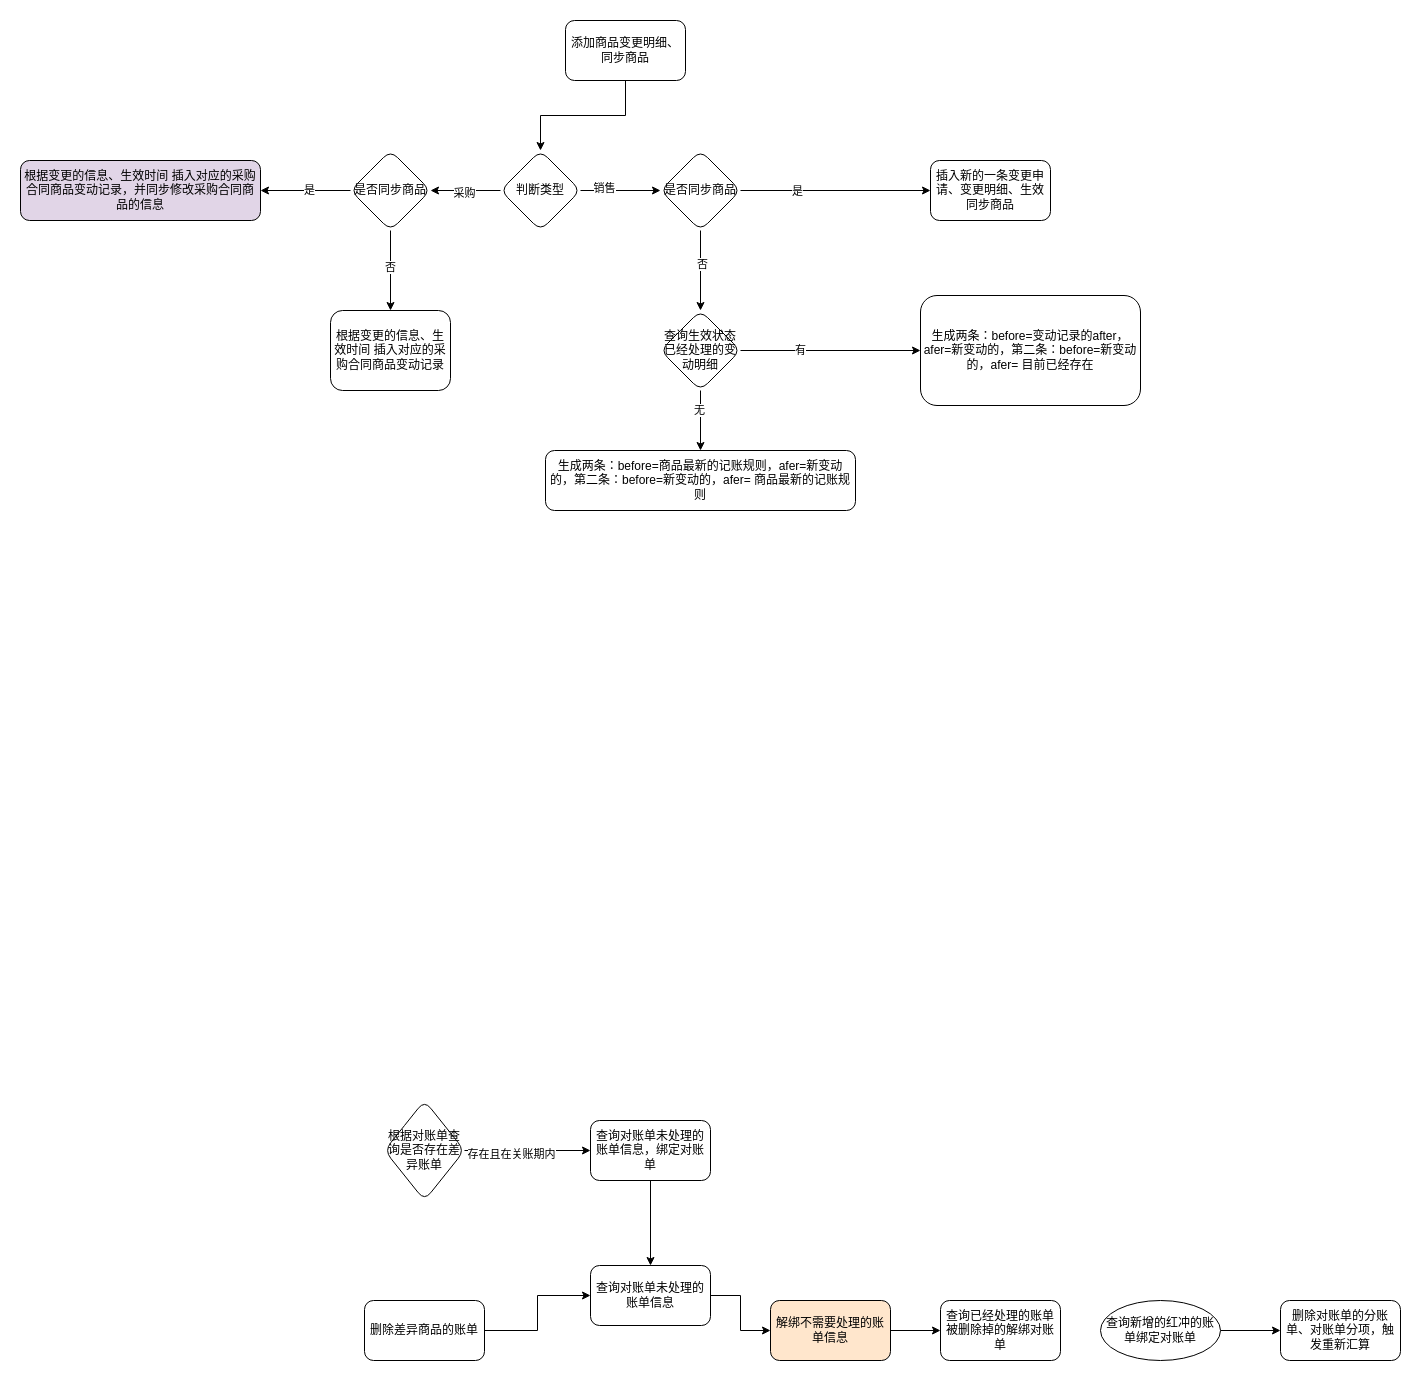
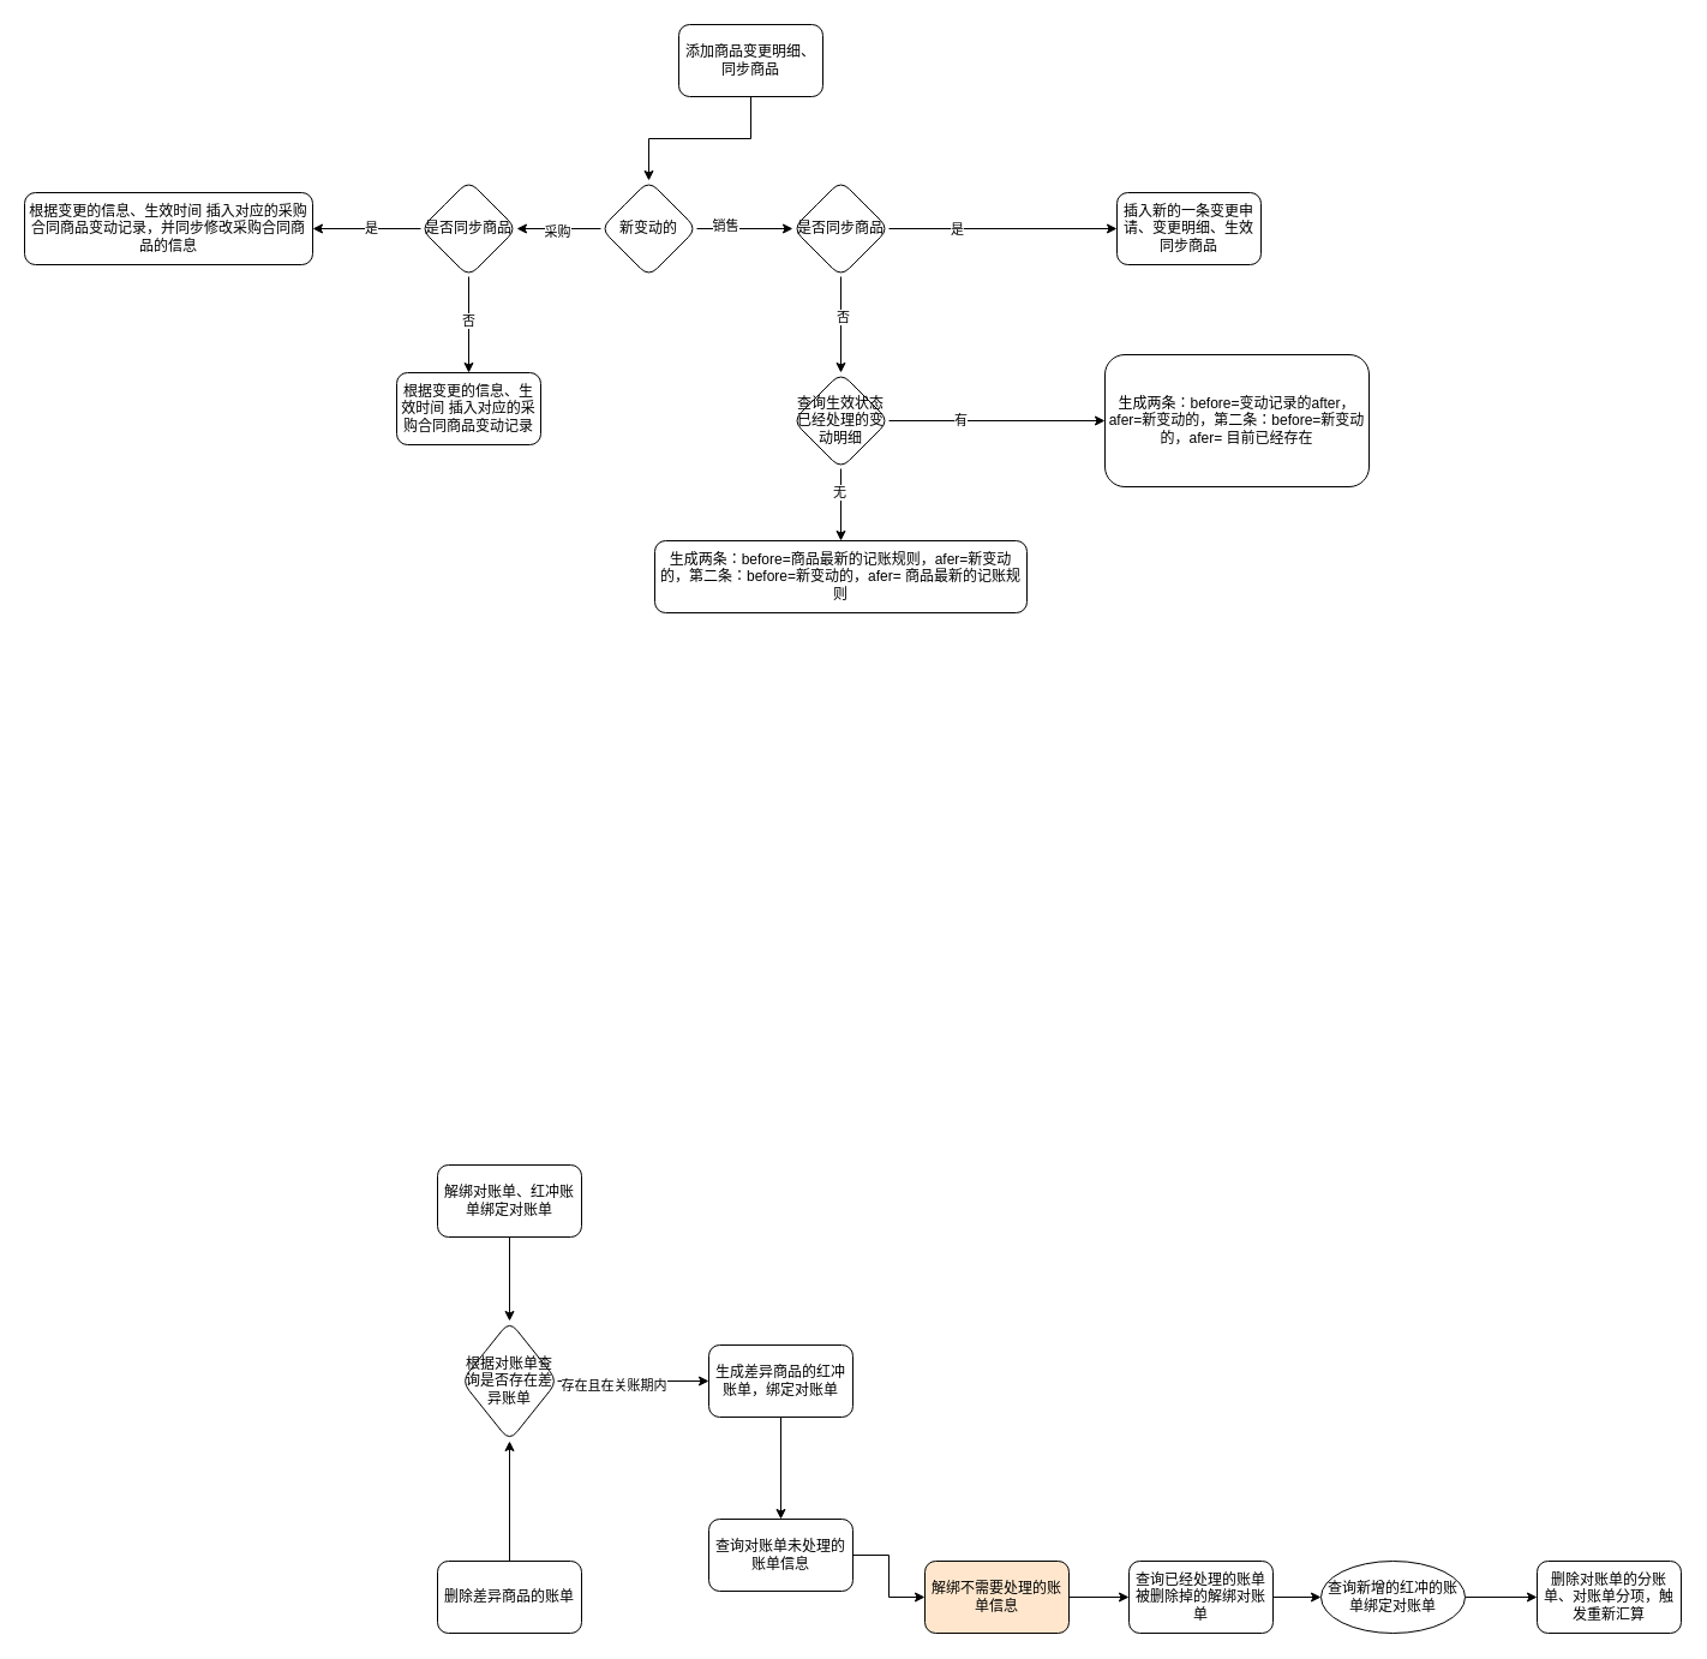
- <mxCell id="28" value="根据变更的信息、生效时间 插入对应的采购合同商品变动记录，并同步修改采购合同商品的信息" style="whiteSpace=wrap;html=1;rounded=1;fillColor=#e1d5e7;" vertex="1" parent="1"><mxGeometry x="20" y="160" width="240" height="60" as="geometry" /></mxCell>
+ <mxCell id="28" value="根据变更的信息、生效时间 插入对应的采购合同商品变动记录，并同步修改采购合同商品的信息" style="whiteSpace=wrap;html=1;rounded=1;" vertex="1" parent="1"><mxGeometry x="20" y="160" width="240" height="60" as="geometry" /></mxCell>
- <mxCell id="8" value="判断类型" style="rhombus;whiteSpace=wrap;html=1;rounded=1;" vertex="1" parent="1"><mxGeometry x="500" y="150" width="80" height="80" as="geometry" /></mxCell>
+ <mxCell id="8" value="新变动的" style="rhombus;whiteSpace=wrap;html=1;rounded=1;" vertex="1" parent="1"><mxGeometry x="500" y="150" width="80" height="80" as="geometry" /></mxCell>
- <mxCell id="27" value="根据变更的信息、生效时间 插入对应的采购合同商品变动记录" style="whiteSpace=wrap;html=1;rounded=1;" vertex="1" parent="1"><mxGeometry x="330" y="310" width="120" height="80" as="geometry" /></mxCell>
+ <mxCell id="27" value="根据变更的信息、生效时间 插入对应的采购合同商品变动记录" style="whiteSpace=wrap;html=1;rounded=1;" vertex="1" parent="1"><mxGeometry x="330" y="310" width="120" height="60" as="geometry" /></mxCell>
+ <mxCell id="30" value="解绑对账单、红冲账单绑定对账单" style="rounded=1;whiteSpace=wrap;html=1;" vertex="1" parent="1"><mxGeometry x="364" y="970" width="120" height="60" as="geometry" /></mxCell>
+ <mxCell id="29" value="" style="edgeStyle=orthogonalEdgeStyle;rounded=0;orthogonalLoop=1;jettySize=auto;html=1;" edge="1" parent="1" source="30" target="33"><mxGeometry relative="1" as="geometry" /></mxCell>
- <mxCell id="35" value="查询对账单未处理的账单信息，绑定对账单" style="whiteSpace=wrap;html=1;rounded=1;" vertex="1" parent="1"><mxGeometry x="590" y="1120" width="120" height="60" as="geometry" /></mxCell>
+ <mxCell id="35" value="生成差异商品的红冲账单，绑定对账单" style="whiteSpace=wrap;html=1;rounded=1;" vertex="1" parent="1"><mxGeometry x="590" y="1120" width="120" height="60" as="geometry" /></mxCell>
- <mxCell id="36" style="edgeStyle=orthogonalEdgeStyle;rounded=0;orthogonalLoop=1;jettySize=auto;html=1;entryX=0;entryY=0.5;entryDx=0;entryDy=0;" edge="1" parent="1" source="37" target="39"><mxGeometry relative="1" as="geometry" /></mxCell>
+ <mxCell id="36" style="edgeStyle=orthogonalEdgeStyle;rounded=0;orthogonalLoop=1;jettySize=auto;html=1;" edge="1" parent="1" source="37" target="33"><mxGeometry relative="1" as="geometry" /></mxCell>
+ <mxCell id="42" value="" style="edgeStyle=orthogonalEdgeStyle;rounded=0;orthogonalLoop=1;jettySize=auto;html=1;" edge="1" parent="1" source="43" target="45"><mxGeometry relative="1" as="geometry" /></mxCell>
